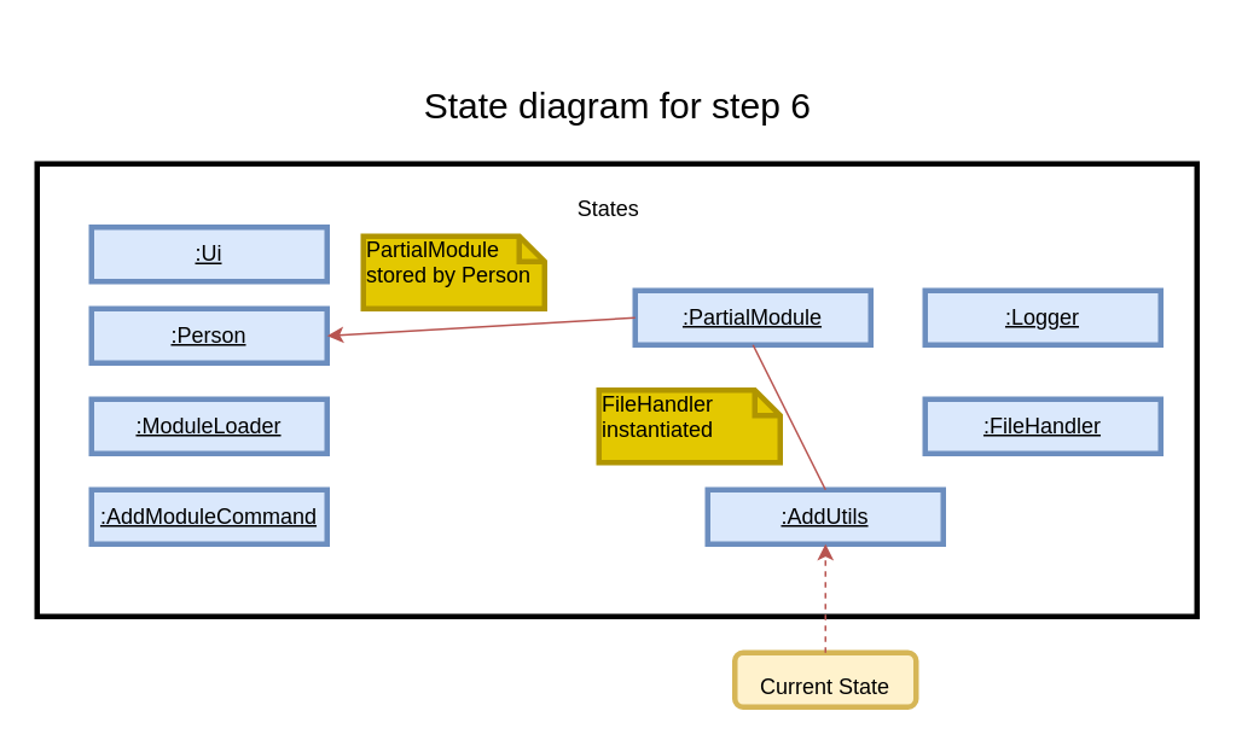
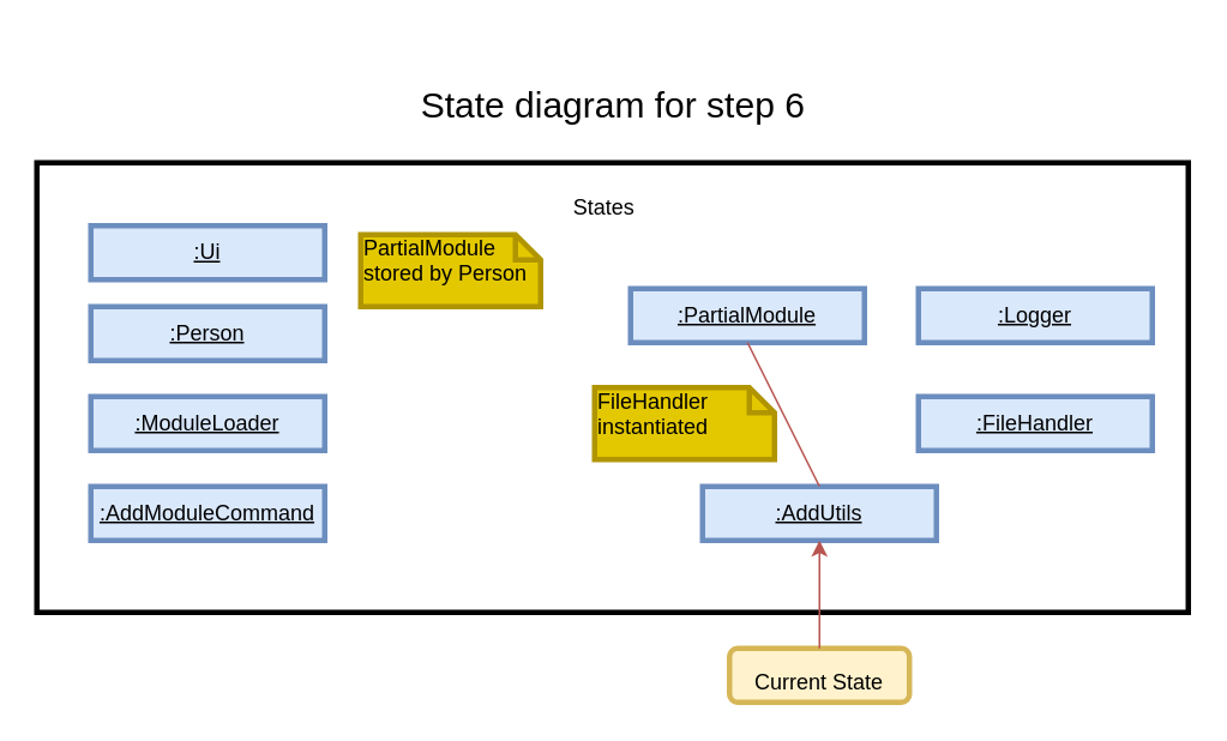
- <mxCell id="17" value="" style="endArrow=classic;html=1;fontSize=12;exitX=0;exitY=0.5;exitDx=0;exitDy=0;entryX=1;entryY=0.5;entryDx=0;entryDy=0;fillColor=#f8cecc;strokeColor=#b85450;" parent="1" source="14" target="10" edge="1"><mxGeometry width="50" height="50" relative="1" as="geometry"><mxPoint x="300" y="225" as="sourcePoint" /><mxPoint x="260" y="145" as="targetPoint" /></mxGeometry></mxCell>
- <mxCell id="8" value="" style="endArrow=classic;html=1;fontSize=12;exitX=0.5;exitY=0;exitDx=0;exitDy=0;entryX=0.5;entryY=1;entryDx=0;entryDy=0;fillColor=#f8cecc;strokeColor=#b85450;dashed=1;" parent="1" source="5" target="7" edge="1"><mxGeometry width="50" height="50" relative="1" as="geometry"><mxPoint x="480" y="380" as="sourcePoint" /><mxPoint x="530" y="330" as="targetPoint" /></mxGeometry></mxCell>
+ <mxCell id="8" value="" style="endArrow=classic;html=1;fontSize=12;exitX=0.5;exitY=0;exitDx=0;exitDy=0;entryX=0.5;entryY=1;entryDx=0;entryDy=0;fillColor=#f8cecc;strokeColor=#b85450;" parent="1" source="5" target="7" edge="1"><mxGeometry width="50" height="50" relative="1" as="geometry"><mxPoint x="480" y="380" as="sourcePoint" /><mxPoint x="530" y="330" as="targetPoint" /></mxGeometry></mxCell>
